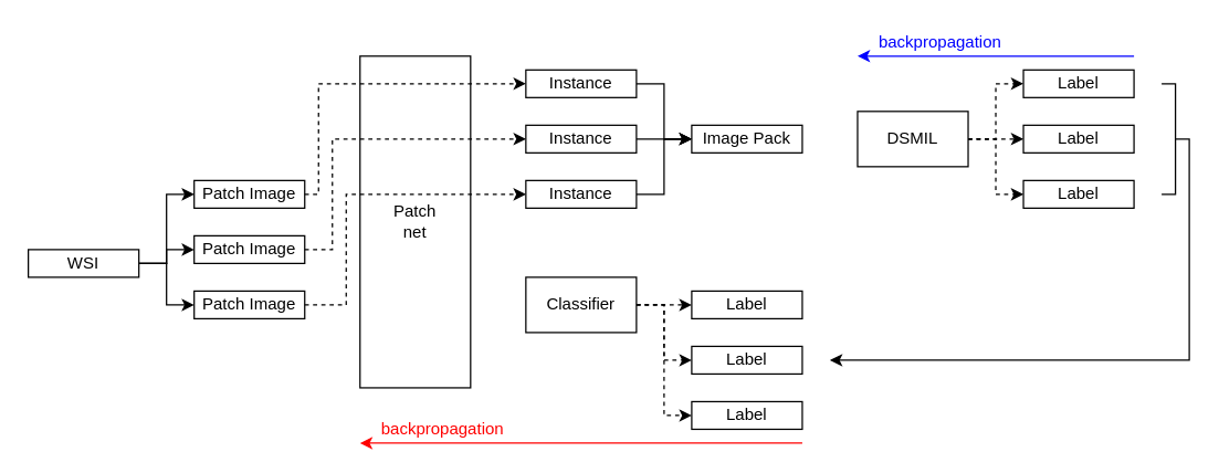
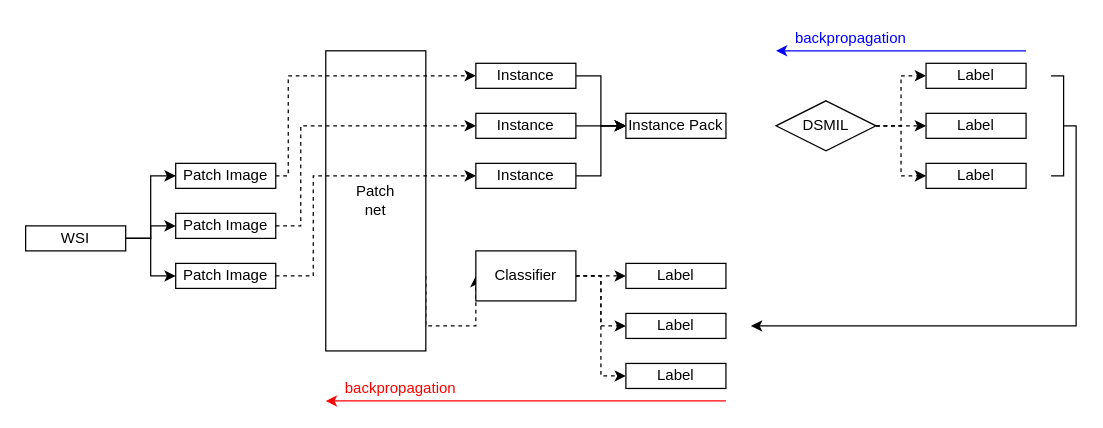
- <mxCell id="10" value="Image Pack" style="rounded=0;whiteSpace=wrap;html=1;" vertex="1" parent="1"><mxGeometry x="500" y="90" width="80" height="20" as="geometry" /></mxCell>
+ <mxCell id="10" value="Instance Pack" style="rounded=0;whiteSpace=wrap;html=1;" vertex="1" parent="1"><mxGeometry x="500" y="90" width="80" height="20" as="geometry" /></mxCell>
- <mxCell id="28" value="DSMIL" style="rounded=0;whiteSpace=wrap;html=1;" vertex="1" parent="1"><mxGeometry x="620" y="80" width="80" height="40" as="geometry" /></mxCell>
+ <mxCell id="28" value="DSMIL" style="rhombus;whiteSpace=wrap;html=1;" vertex="1" parent="1"><mxGeometry x="620" y="80" width="80" height="40" as="geometry" /></mxCell>
+ <mxCell id="20" style="edgeStyle=orthogonalEdgeStyle;rounded=0;orthogonalLoop=1;jettySize=auto;html=1;exitX=1;exitY=0.75;exitDx=0;exitDy=0;entryX=0;entryY=0.5;entryDx=0;entryDy=0;dashed=1;" edge="1" parent="1" source="21" target="34"><mxGeometry relative="1" as="geometry"><Array as="points"><mxPoint x="340" y="260" /></Array></mxGeometry></mxCell>
